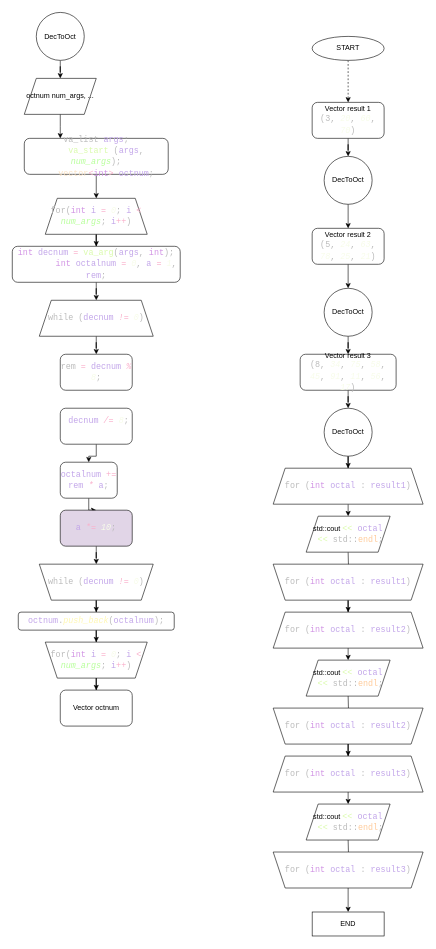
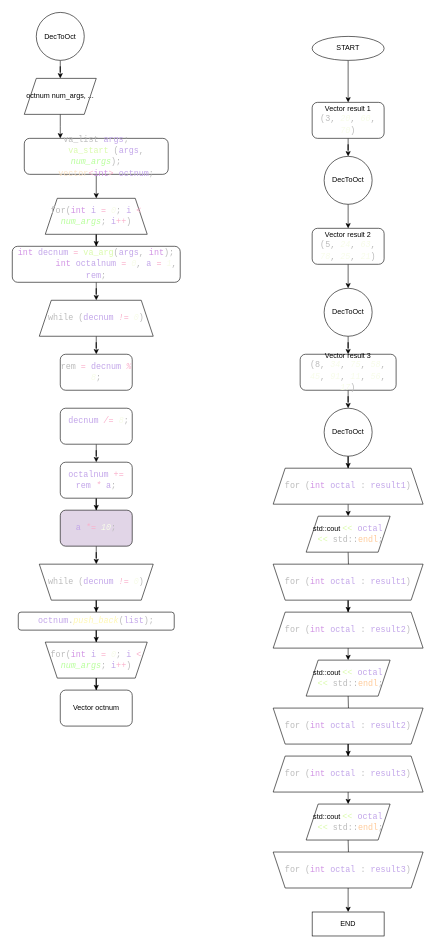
- <mxCell id="28" value="" style="edgeStyle=orthogonalEdgeStyle;rounded=0;orthogonalLoop=1;jettySize=auto;html=1;dashed=1;" edge="1" parent="1" source="29" target="31"><mxGeometry relative="1" as="geometry" /></mxCell>
+ <mxCell id="28" value="" style="edgeStyle=orthogonalEdgeStyle;rounded=0;orthogonalLoop=1;jettySize=auto;html=1;" edge="1" parent="1" source="29" target="31"><mxGeometry relative="1" as="geometry" /></mxCell>
- <mxCell id="18" value="&lt;br&gt;&lt;div style=&quot;color: rgb(187, 187, 187); font-family: Consolas, &amp;quot;Courier New&amp;quot;, monospace; font-weight: normal; font-size: 14px; line-height: 19px;&quot;&gt;&lt;div&gt;&lt;span style=&quot;color: #c2a5e9;&quot;&gt;octalnum&lt;/span&gt;&lt;span style=&quot;color: #bbbbbb;&quot;&gt; &lt;/span&gt;&lt;span style=&quot;color: #fab0cb;font-style: italic;&quot;&gt;+=&lt;/span&gt;&lt;span style=&quot;color: #bbbbbb;&quot;&gt; &lt;/span&gt;&lt;span style=&quot;color: #c2a5e9;&quot;&gt;rem&lt;/span&gt;&lt;span style=&quot;color: #bbbbbb;&quot;&gt; &lt;/span&gt;&lt;span style=&quot;color: #fab0cb;font-style: italic;&quot;&gt;*&lt;/span&gt;&lt;span style=&quot;color: #bbbbbb;&quot;&gt; &lt;/span&gt;&lt;span style=&quot;color: #c2a5e9;&quot;&gt;a&lt;/span&gt;&lt;span style=&quot;color: #bbbbbb;&quot;&gt;;&lt;/span&gt;&lt;/div&gt;&lt;/div&gt;&lt;br&gt;" style="rounded=1;whiteSpace=wrap;html=1;" vertex="1" parent="1"><mxGeometry x="100" y="770" width="95" height="60" as="geometry" /></mxCell>
+ <mxCell id="18" value="&lt;br&gt;&lt;div style=&quot;color: rgb(187, 187, 187); font-family: Consolas, &amp;quot;Courier New&amp;quot;, monospace; font-weight: normal; font-size: 14px; line-height: 19px;&quot;&gt;&lt;div&gt;&lt;span style=&quot;color: #c2a5e9;&quot;&gt;octalnum&lt;/span&gt;&lt;span style=&quot;color: #bbbbbb;&quot;&gt; &lt;/span&gt;&lt;span style=&quot;color: #fab0cb;font-style: italic;&quot;&gt;+=&lt;/span&gt;&lt;span style=&quot;color: #bbbbbb;&quot;&gt; &lt;/span&gt;&lt;span style=&quot;color: #c2a5e9;&quot;&gt;rem&lt;/span&gt;&lt;span style=&quot;color: #bbbbbb;&quot;&gt; &lt;/span&gt;&lt;span style=&quot;color: #fab0cb;font-style: italic;&quot;&gt;*&lt;/span&gt;&lt;span style=&quot;color: #bbbbbb;&quot;&gt; &lt;/span&gt;&lt;span style=&quot;color: #c2a5e9;&quot;&gt;a&lt;/span&gt;&lt;span style=&quot;color: #bbbbbb;&quot;&gt;;&lt;/span&gt;&lt;/div&gt;&lt;/div&gt;&lt;br&gt;" style="rounded=1;whiteSpace=wrap;html=1;" vertex="1" parent="1"><mxGeometry x="100" y="770" width="120" height="60" as="geometry" /></mxCell>
- <mxCell id="24" value="&lt;br&gt;&lt;div style=&quot;color: rgb(187, 187, 187); font-family: Consolas, &amp;quot;Courier New&amp;quot;, monospace; font-weight: normal; font-size: 14px; line-height: 19px;&quot;&gt;&lt;div&gt;&lt;span style=&quot;color: #c2a5e9;&quot;&gt;octnum&lt;/span&gt;&lt;span style=&quot;color: #bbbbbb;&quot;&gt;.&lt;/span&gt;&lt;span style=&quot;color: #fff7b3;font-style: italic;&quot;&gt;push_back&lt;/span&gt;&lt;span style=&quot;color: #bbbbbb;&quot;&gt;(&lt;/span&gt;&lt;span style=&quot;color: #c2a5e9;&quot;&gt;octalnum&lt;/span&gt;&lt;span style=&quot;color: #bbbbbb;&quot;&gt;);&lt;/span&gt;&lt;/div&gt;&lt;/div&gt;&lt;br&gt;" style="rounded=1;whiteSpace=wrap;html=1;" vertex="1" parent="1"><mxGeometry x="30" y="1020" width="260" height="30" as="geometry" /></mxCell>
+ <mxCell id="24" value="&lt;br&gt;&lt;div style=&quot;color: rgb(187, 187, 187); font-family: Consolas, &amp;quot;Courier New&amp;quot;, monospace; font-weight: normal; font-size: 14px; line-height: 19px;&quot;&gt;&lt;div&gt;&lt;span style=&quot;color: #c2a5e9;&quot;&gt;octnum&lt;/span&gt;&lt;span style=&quot;color: #bbbbbb;&quot;&gt;.&lt;/span&gt;&lt;span style=&quot;color: #fff7b3;font-style: italic;&quot;&gt;push_back&lt;/span&gt;&lt;span style=&quot;color: #bbbbbb;&quot;&gt;(&lt;/span&gt;&lt;span style=&quot;color: #c2a5e9;&quot;&gt;list&lt;/span&gt;&lt;span style=&quot;color: #bbbbbb;&quot;&gt;);&lt;/span&gt;&lt;/div&gt;&lt;/div&gt;&lt;br&gt;" style="rounded=1;whiteSpace=wrap;html=1;" vertex="1" parent="1"><mxGeometry x="30" y="1020" width="260" height="30" as="geometry" /></mxCell>
